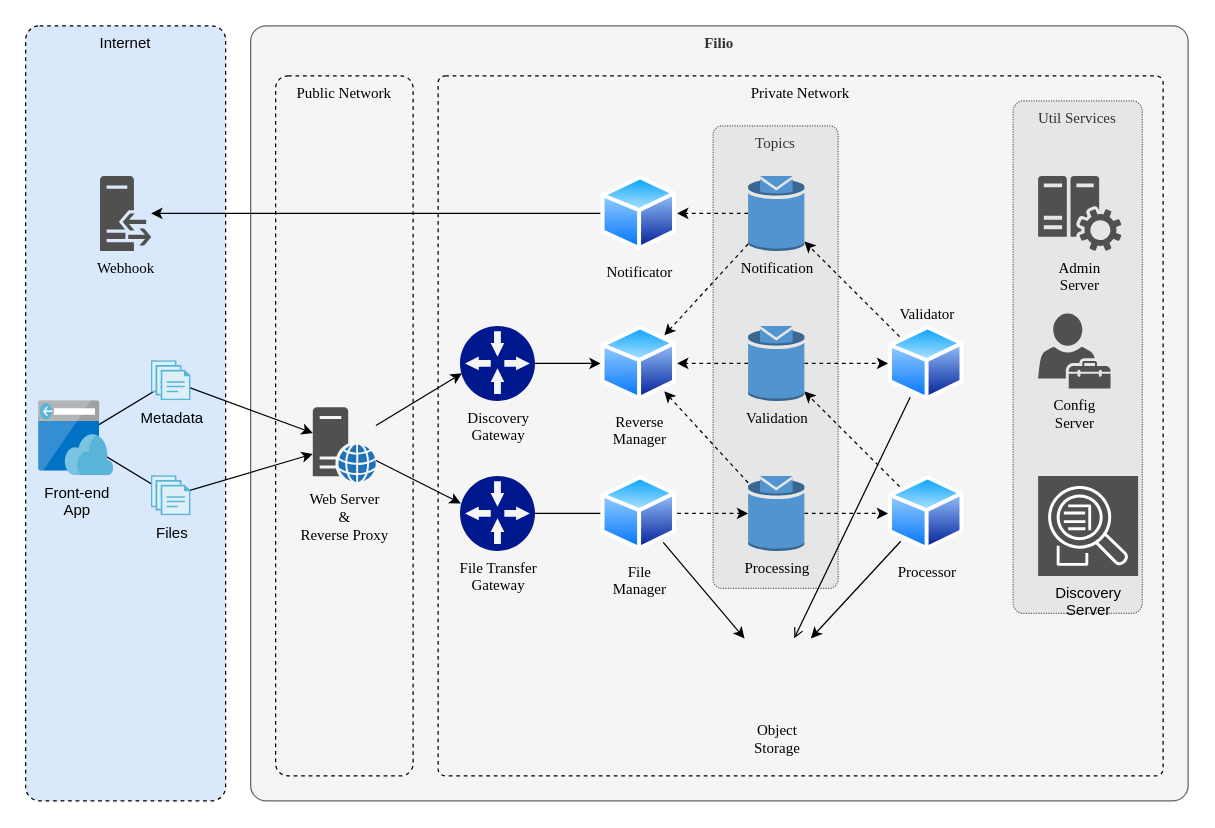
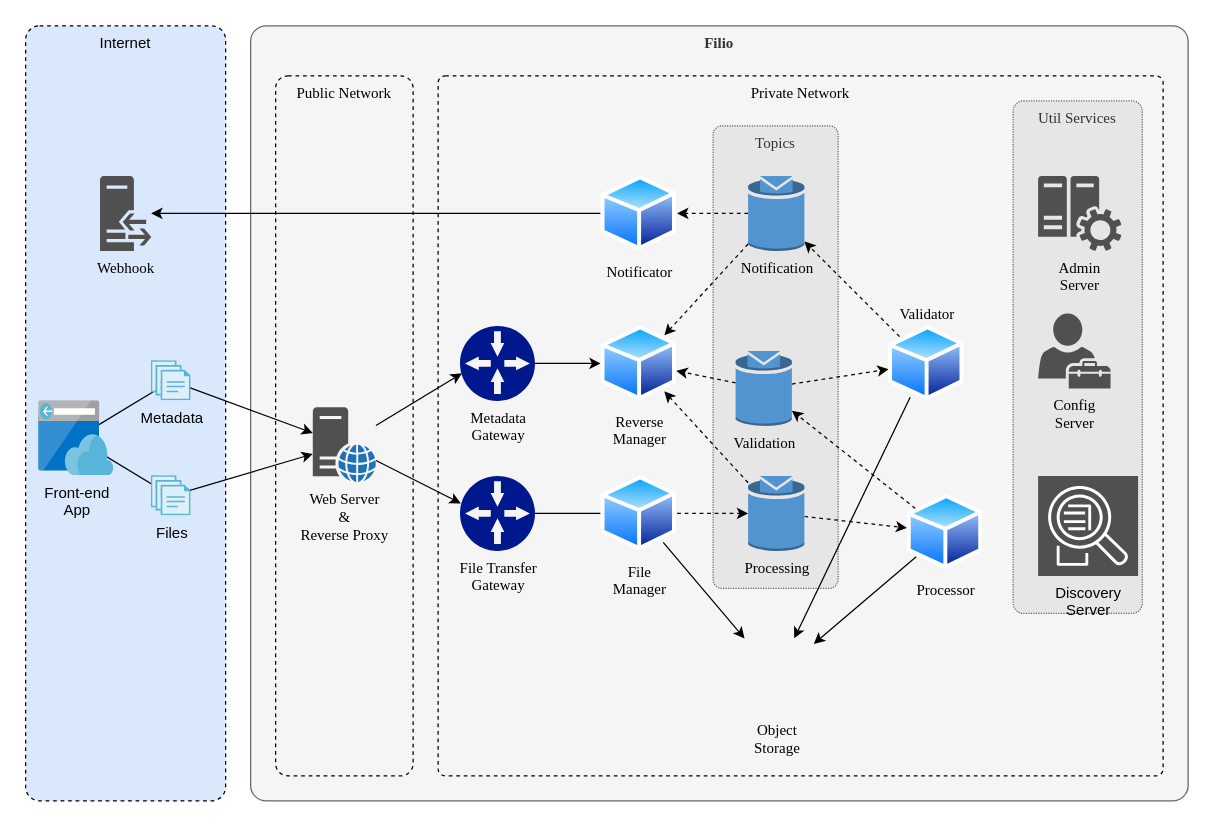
- <mxCell id="34" value="Validation" style="outlineConnect=0;dashed=0;verticalLabelPosition=bottom;verticalAlign=top;align=center;html=1;shape=mxgraph.aws3.topic;fillColor=#5294CF;gradientColor=none;shadow=0;glass=0;comic=0;labelBackgroundColor=none;strokeColor=#000000;fontFamily=Lucida Console;fontColor=#000000;aspect=fixed;" parent="1" vertex="1"><mxGeometry x="598" y="260" width="45" height="60" as="geometry" /></mxCell>
+ <mxCell id="34" value="Validation" style="outlineConnect=0;dashed=0;verticalLabelPosition=bottom;verticalAlign=top;align=center;html=1;shape=mxgraph.aws3.topic;fillColor=#5294CF;gradientColor=none;shadow=0;glass=0;comic=0;labelBackgroundColor=none;strokeColor=#000000;fontFamily=Lucida Console;fontColor=#000000;aspect=fixed;" parent="1" vertex="1"><mxGeometry x="588" y="280" width="45" height="60" as="geometry" /></mxCell>
- <mxCell id="18" value="&lt;div&gt;Discovery&lt;/div&gt;&lt;div&gt;Gateway&lt;/div&gt;" style="aspect=fixed;pointerEvents=1;shadow=0;dashed=0;html=1;strokeColor=none;labelPosition=center;verticalLabelPosition=bottom;verticalAlign=top;align=center;fillColor=#00188D;shape=mxgraph.mscae.enterprise.gateway;glass=0;comic=0;labelBackgroundColor=none;fontFamily=Lucida Console;" parent="1" vertex="1"><mxGeometry x="367.5" y="260" width="60" height="60" as="geometry" /></mxCell>
+ <mxCell id="18" value="&lt;div&gt;Metadata&lt;/div&gt;&lt;div&gt;Gateway&lt;/div&gt;" style="aspect=fixed;pointerEvents=1;shadow=0;dashed=0;html=1;strokeColor=none;labelPosition=center;verticalLabelPosition=bottom;verticalAlign=top;align=center;fillColor=#00188D;shape=mxgraph.mscae.enterprise.gateway;glass=0;comic=0;labelBackgroundColor=none;fontFamily=Lucida Console;" parent="1" vertex="1"><mxGeometry x="367.5" y="260" width="60" height="60" as="geometry" /></mxCell>
- <mxCell id="31" value="&lt;div&gt;Processor&lt;/div&gt;" style="aspect=fixed;perimeter=ellipsePerimeter;html=1;align=center;shadow=0;dashed=0;spacingTop=3;image;image=img/lib/active_directory/generic_node.svg;glass=0;comic=0;labelBackgroundColor=none;strokeColor=#000000;fillColor=none;gradientColor=none;fontFamily=Lucida Console;fontColor=#000000;labelPosition=center;verticalLabelPosition=bottom;verticalAlign=top;" parent="1" vertex="1"><mxGeometry x="710" y="380" width="61.22" height="60" as="geometry" /></mxCell>
+ <mxCell id="31" value="&lt;div&gt;Processor&lt;/div&gt;" style="aspect=fixed;perimeter=ellipsePerimeter;html=1;align=center;shadow=0;dashed=0;spacingTop=3;image;image=img/lib/active_directory/generic_node.svg;glass=0;comic=0;labelBackgroundColor=none;strokeColor=#000000;fillColor=none;gradientColor=none;fontFamily=Lucida Console;fontColor=#000000;labelPosition=center;verticalLabelPosition=bottom;verticalAlign=top;" parent="1" vertex="1"><mxGeometry x="725" y="395" width="61.22" height="60" as="geometry" /></mxCell>
- <mxCell id="35" value="" style="edgeStyle=none;rounded=0;orthogonalLoop=1;jettySize=auto;html=1;labelBackgroundColor=none;fontFamily=Lucida Console;fontColor=#000000;endArrow=open;" parent="1" source="37" target="21" edge="1"><mxGeometry relative="1" as="geometry" /></mxCell>
+ <mxCell id="35" value="" style="edgeStyle=none;rounded=0;orthogonalLoop=1;jettySize=auto;html=1;labelBackgroundColor=none;fontFamily=Lucida Console;fontColor=#000000;" parent="1" source="37" target="21" edge="1"><mxGeometry relative="1" as="geometry" /></mxCell>
